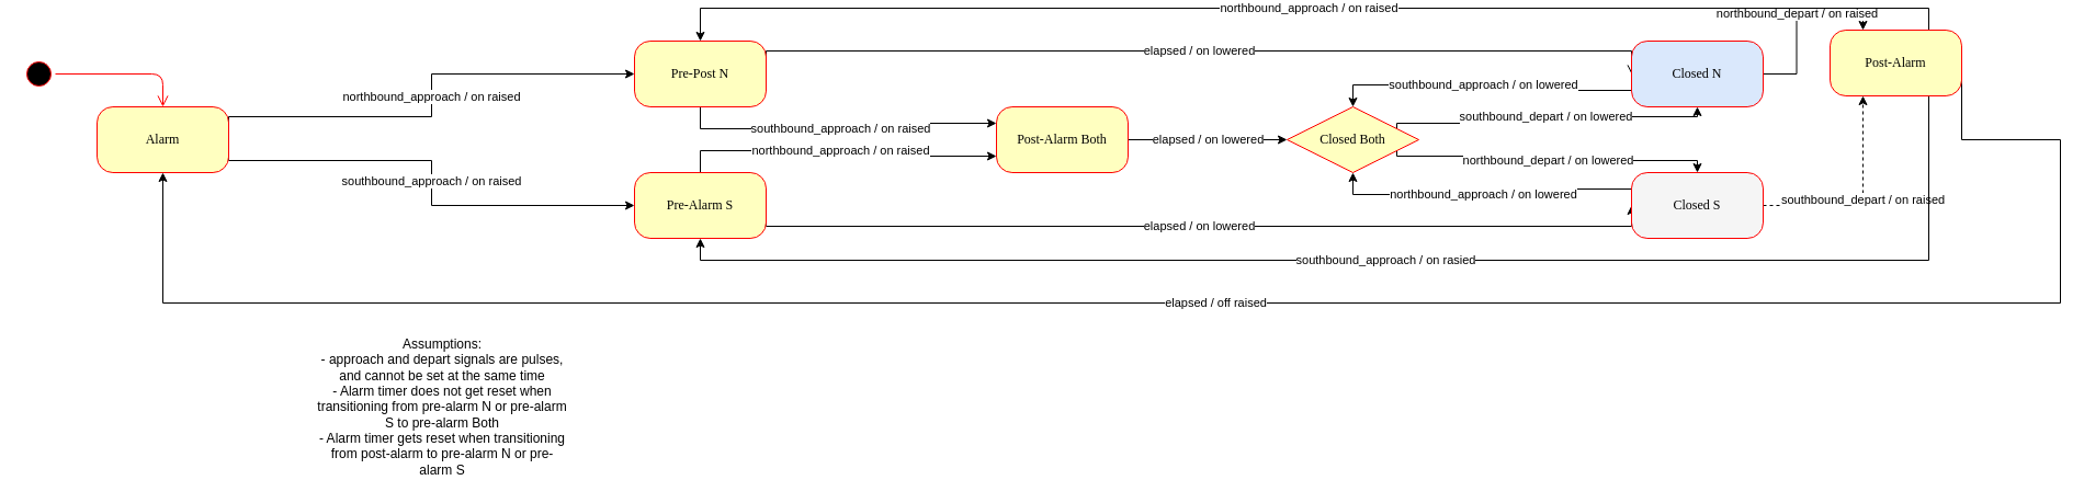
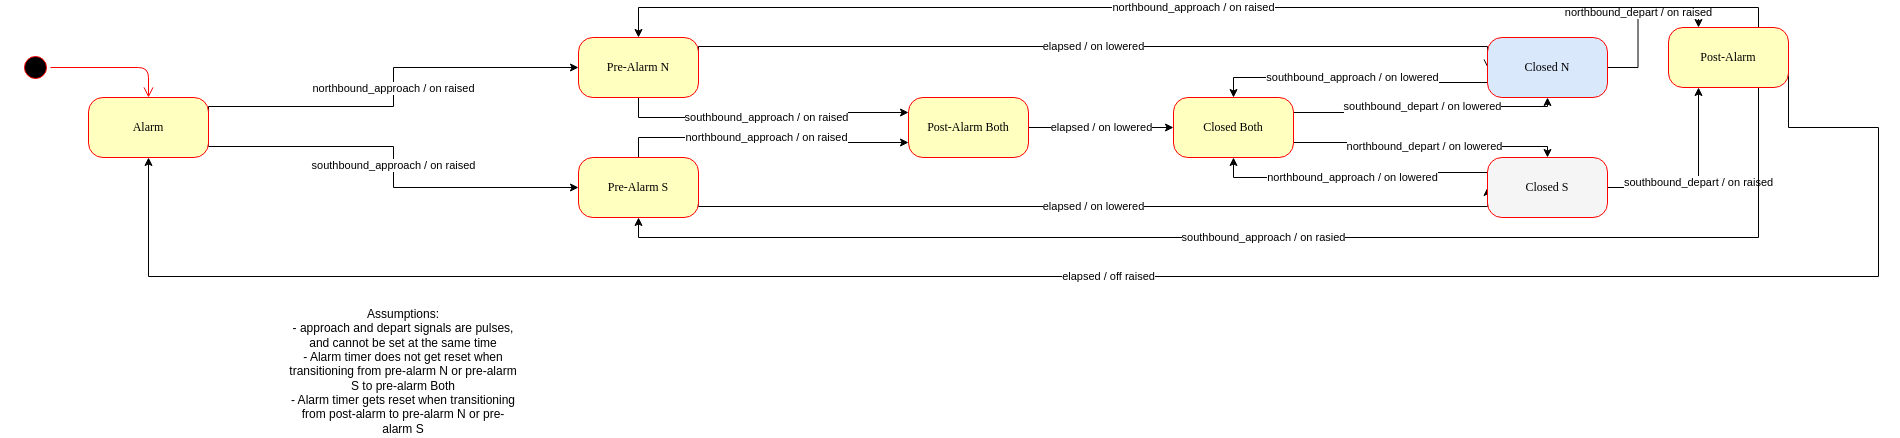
- <mxCell id="9" value="Pre-Post N" style="rounded=1;whiteSpace=wrap;html=1;arcSize=24;fillColor=#ffffc0;strokeColor=#ff0000;shadow=0;comic=0;labelBackgroundColor=none;fontFamily=Verdana;fontSize=12;fontColor=#000000;align=center;" vertex="1" parent="1"><mxGeometry x="578" y="30" width="120" height="60" as="geometry" /></mxCell>
+ <mxCell id="9" value="Pre-Alarm N" style="rounded=1;whiteSpace=wrap;html=1;arcSize=24;fillColor=#ffffc0;strokeColor=#ff0000;shadow=0;comic=0;labelBackgroundColor=none;fontFamily=Verdana;fontSize=12;fontColor=#000000;align=center;" vertex="1" parent="1"><mxGeometry x="578" y="30" width="120" height="60" as="geometry" /></mxCell>
- <mxCell id="17" value="Closed Both" style="rhombus;whiteSpace=wrap;html=1;arcSize=24;fillColor=#ffffc0;strokeColor=#ff0000;shadow=0;comic=0;labelBackgroundColor=none;fontFamily=Verdana;fontSize=12;fontColor=#000000;align=center;" vertex="1" parent="1"><mxGeometry x="1173" y="90" width="120" height="60" as="geometry" /></mxCell>
+ <mxCell id="17" value="Closed Both" style="rounded=1;whiteSpace=wrap;html=1;arcSize=24;fillColor=#ffffc0;strokeColor=#ff0000;shadow=0;comic=0;labelBackgroundColor=none;fontFamily=Verdana;fontSize=12;fontColor=#000000;align=center;" vertex="1" parent="1"><mxGeometry x="1173" y="90" width="120" height="60" as="geometry" /></mxCell>
- <mxCell id="18" value="southbound_depart / on raised" style="edgeStyle=orthogonalEdgeStyle;rounded=0;orthogonalLoop=1;jettySize=auto;html=1;exitX=1;exitY=0.5;exitDx=0;exitDy=0;entryX=0.25;entryY=1;entryDx=0;entryDy=0;dashed=1;" edge="1" parent="1" source="20" target="27"><mxGeometry relative="1" as="geometry" /></mxCell>
+ <mxCell id="18" value="southbound_depart / on raised" style="edgeStyle=orthogonalEdgeStyle;rounded=0;orthogonalLoop=1;jettySize=auto;html=1;exitX=1;exitY=0.5;exitDx=0;exitDy=0;entryX=0.25;entryY=1;entryDx=0;entryDy=0;" edge="1" parent="1" source="20" target="27"><mxGeometry relative="1" as="geometry" /></mxCell>
